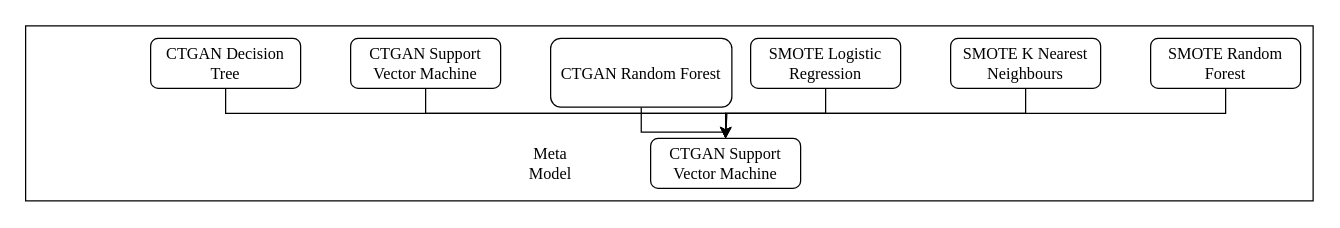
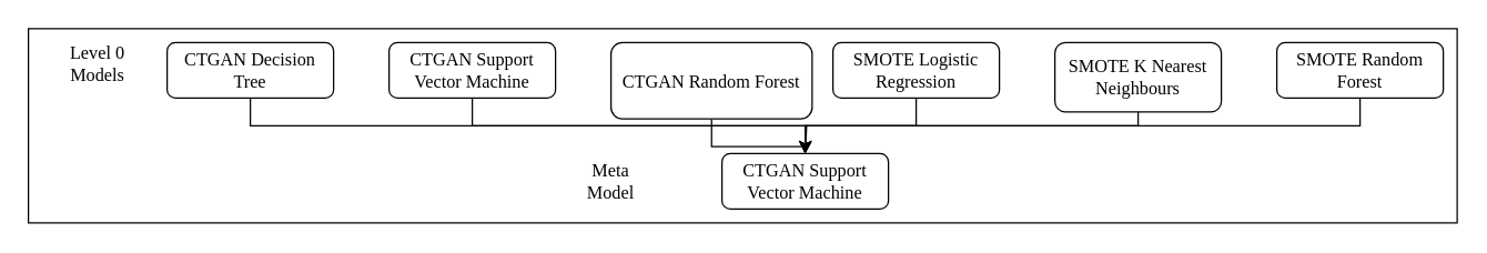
+ <mxCell id="16" value="Level 0 Models" style="text;html=1;align=center;verticalAlign=middle;whiteSpace=wrap;rounded=0;fontFamily=Times New Roman;fontSize=13;" vertex="1" parent="1"><mxGeometry x="40" y="30" width="60" height="30" as="geometry" /></mxCell>
- <mxCell id="12" value="SMOTE K Nearest Neighbours" style="rounded=1;whiteSpace=wrap;html=1;fontFamily=Times New Roman;fontSize=13;" vertex="1" parent="1"><mxGeometry x="760" y="30" width="120" height="40" as="geometry" /></mxCell>
+ <mxCell id="12" value="SMOTE K Nearest Neighbours" style="rounded=1;whiteSpace=wrap;html=1;fontFamily=Times New Roman;fontSize=13;" vertex="1" parent="1"><mxGeometry x="760" y="30" width="120" height="50" as="geometry" /></mxCell>
